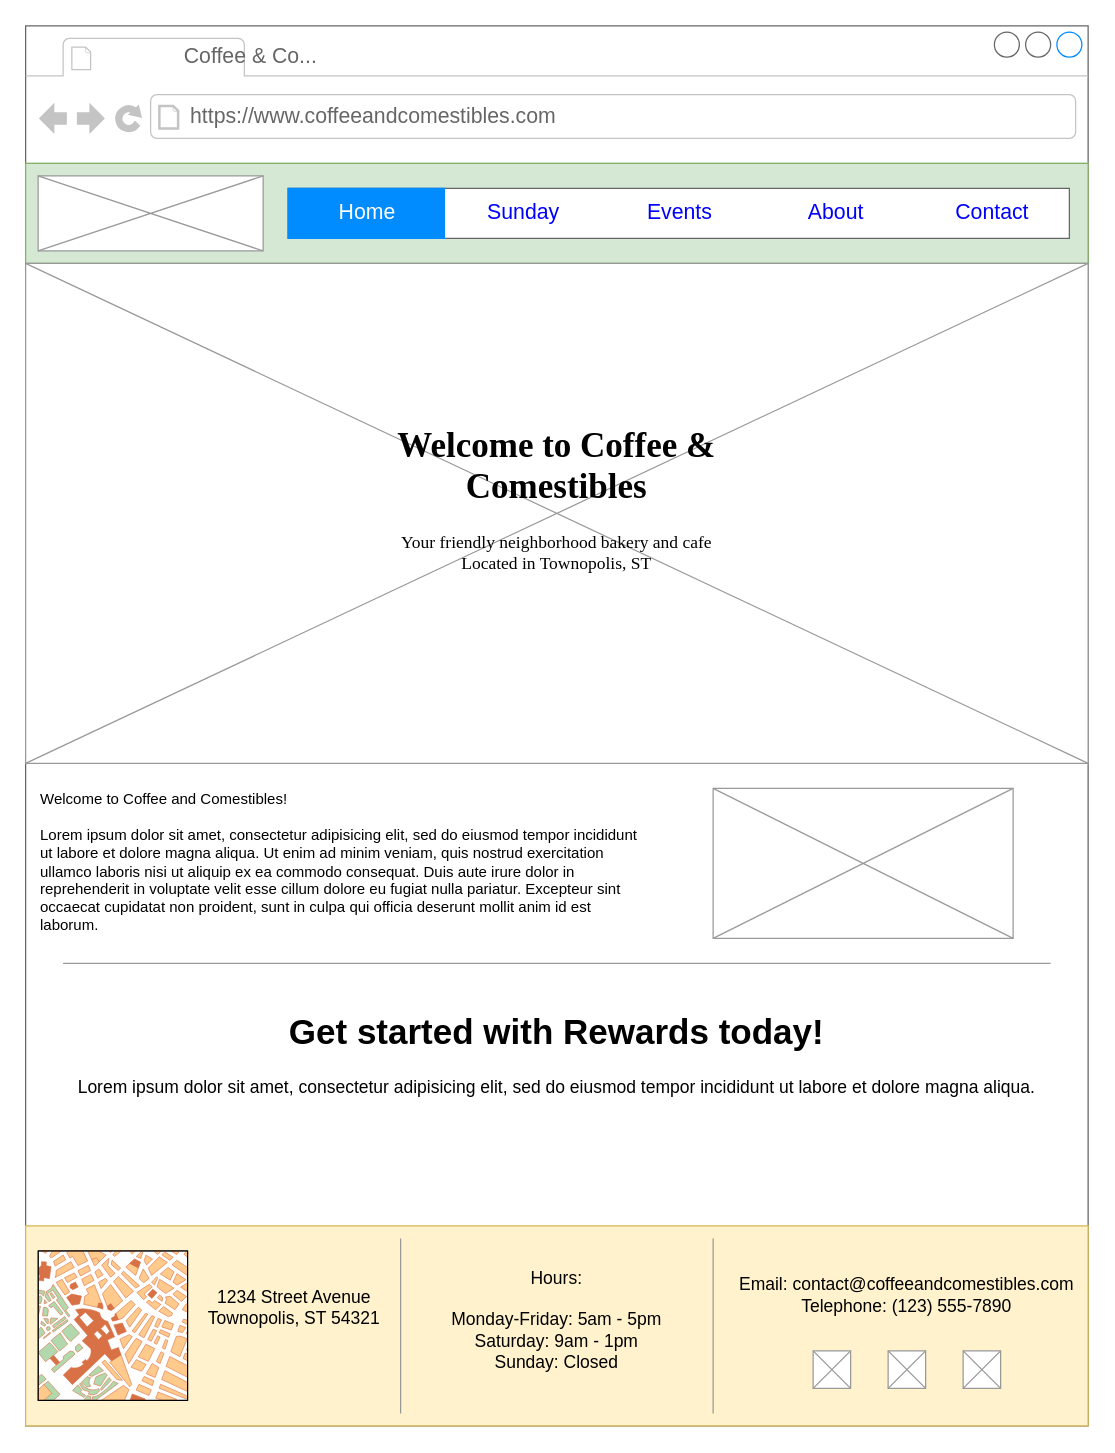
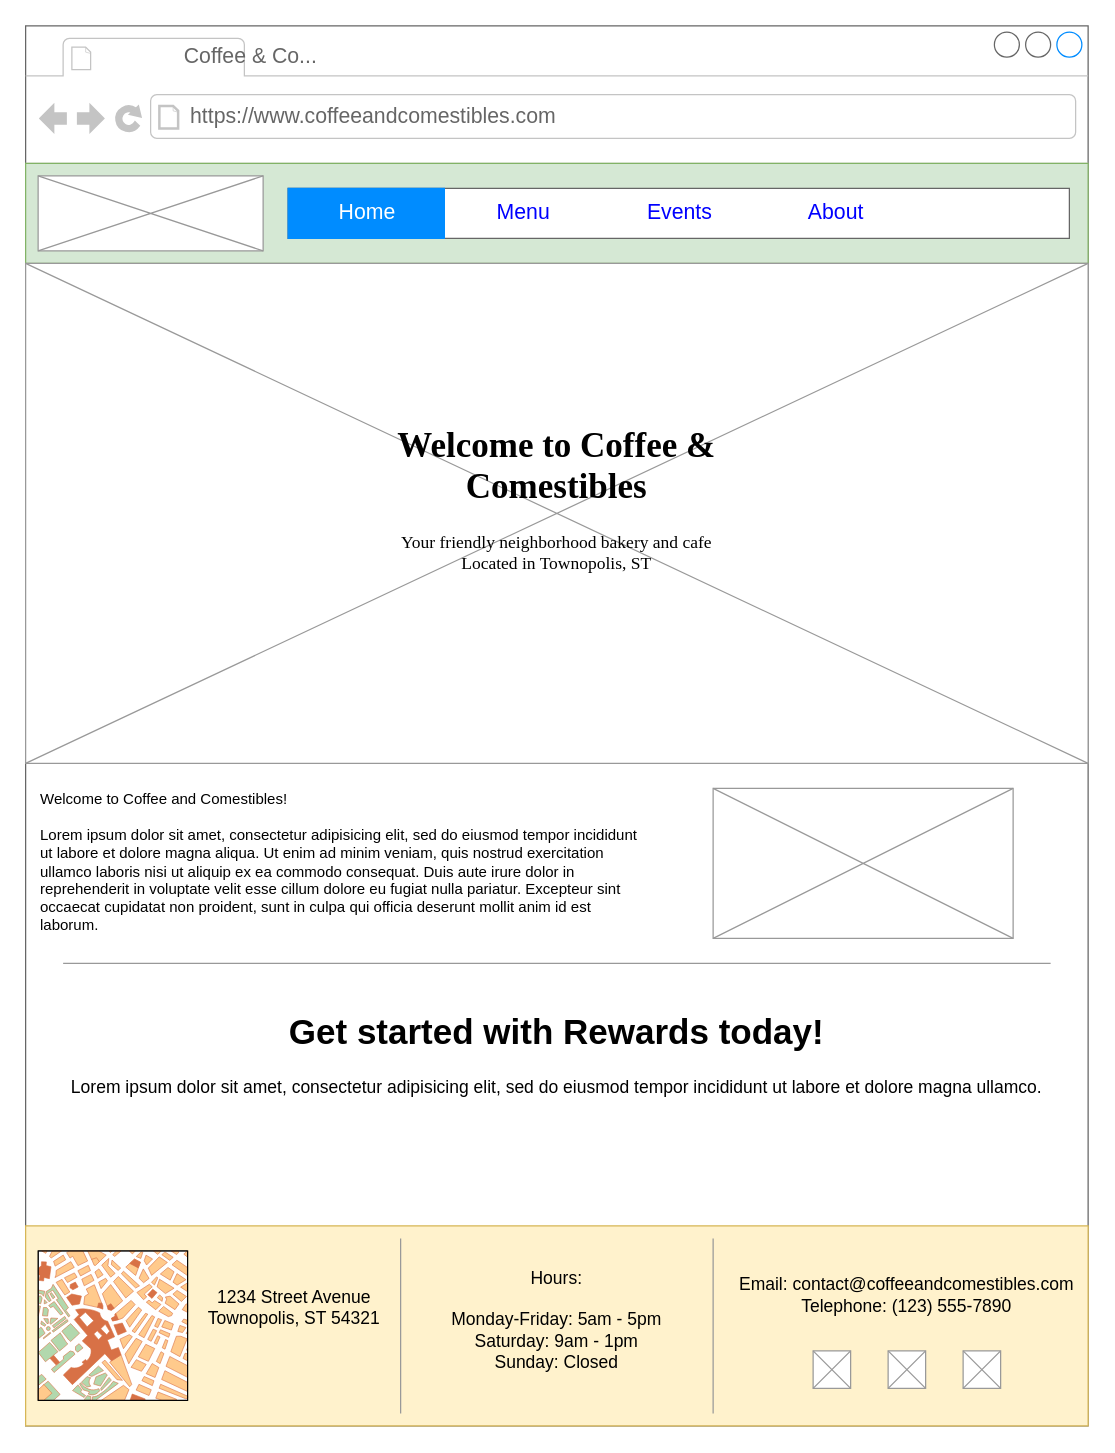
- <mxCell id="20" value="Sunday" style="strokeColor=inherit;fillColor=inherit;gradientColor=inherit;strokeWidth=1;shadow=0;dashed=0;align=center;html=1;shape=mxgraph.mockup.text.rrect;rSize=0;fontSize=17;fontColor=#0000ff;" parent="18" vertex="1"><mxGeometry x="125" width="125" height="40" as="geometry" /></mxCell>
+ <mxCell id="20" value="Menu" style="strokeColor=inherit;fillColor=inherit;gradientColor=inherit;strokeWidth=1;shadow=0;dashed=0;align=center;html=1;shape=mxgraph.mockup.text.rrect;rSize=0;fontSize=17;fontColor=#0000ff;" parent="18" vertex="1"><mxGeometry x="125" width="125" height="40" as="geometry" /></mxCell>
- <mxCell id="24" value="Contact" style="strokeColor=inherit;fillColor=inherit;gradientColor=inherit;strokeWidth=1;shadow=0;dashed=0;align=center;html=1;shape=mxgraph.mockup.text.rrect;rSize=0;fontSize=17;fontColor=#0000ff;" vertex="1" parent="18"><mxGeometry x="500" width="125" height="40" as="geometry" /></mxCell>
- <mxCell id="30" value="&lt;h1&gt;Get started with Rewards today!&lt;br&gt;&lt;/h1&gt;&lt;p&gt;Lorem ipsum dolor sit amet, consectetur adipisicing elit, sed do eiusmod tempor incididunt ut labore et dolore magna aliqua.&lt;/p&gt;" style="text;html=1;strokeColor=none;fillColor=none;spacing=5;spacingTop=0;whiteSpace=wrap;overflow=hidden;rounded=0;fontSize=14;align=center;" vertex="1" parent="5"><mxGeometry x="40" y="780" width="810" height="190" as="geometry" /></mxCell>
+ <mxCell id="30" value="&lt;h1&gt;Get started with Rewards today!&lt;br&gt;&lt;/h1&gt;&lt;p&gt;Lorem ipsum dolor sit amet, consectetur adipisicing elit, sed do eiusmod tempor incididunt ut labore et dolore magna ullamco.&lt;/p&gt;" style="text;html=1;strokeColor=none;fillColor=none;spacing=5;spacingTop=0;whiteSpace=wrap;overflow=hidden;rounded=0;fontSize=14;align=center;" vertex="1" parent="5"><mxGeometry x="40" y="780" width="810" height="190" as="geometry" /></mxCell>
